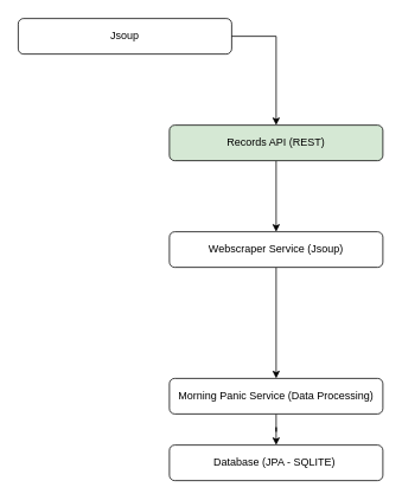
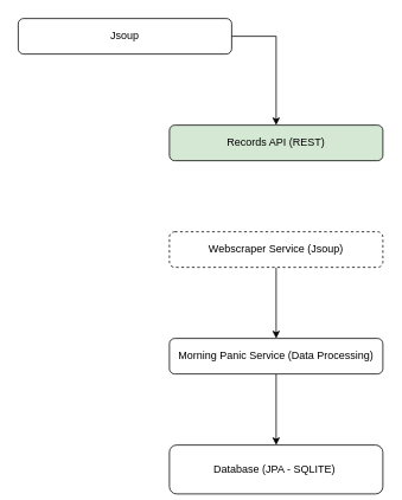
- <mxCell id="7" style="edgeStyle=orthogonalEdgeStyle;rounded=0;orthogonalLoop=1;jettySize=auto;html=1;" edge="1" parent="1" source="8" target="4"><mxGeometry relative="1" as="geometry" /></mxCell>
- <mxCell id="4" value="Webscraper Service (Jsoup)" style="rounded=1;whiteSpace=wrap;html=1;" vertex="1" parent="1"><mxGeometry x="190" y="260" width="240" height="40" as="geometry" /></mxCell>
+ <mxCell id="4" value="Webscraper Service (Jsoup)" style="rounded=1;whiteSpace=wrap;html=1;dashed=1;" vertex="1" parent="1"><mxGeometry x="190" y="260" width="240" height="40" as="geometry" /></mxCell>
- <mxCell id="6" value="Morning Panic Service (Data Processing)" style="rounded=1;whiteSpace=wrap;html=1;" vertex="1" parent="1"><mxGeometry x="190" y="425" width="240" height="40" as="geometry" /></mxCell>
+ <mxCell id="6" value="Morning Panic Service (Data Processing)" style="rounded=1;whiteSpace=wrap;html=1;" vertex="1" parent="1"><mxGeometry x="190" y="380" width="240" height="40" as="geometry" /></mxCell>
- <mxCell id="9" value="Database (JPA - SQLITE)&amp;nbsp;" style="rounded=1;whiteSpace=wrap;html=1;" vertex="1" parent="1"><mxGeometry x="190" y="500" width="240" height="40" as="geometry" /></mxCell>
+ <mxCell id="9" value="Database (JPA - SQLITE)&amp;nbsp;" style="rounded=1;whiteSpace=wrap;html=1;" vertex="1" parent="1"><mxGeometry x="190" y="500" width="240" height="55" as="geometry" /></mxCell>
